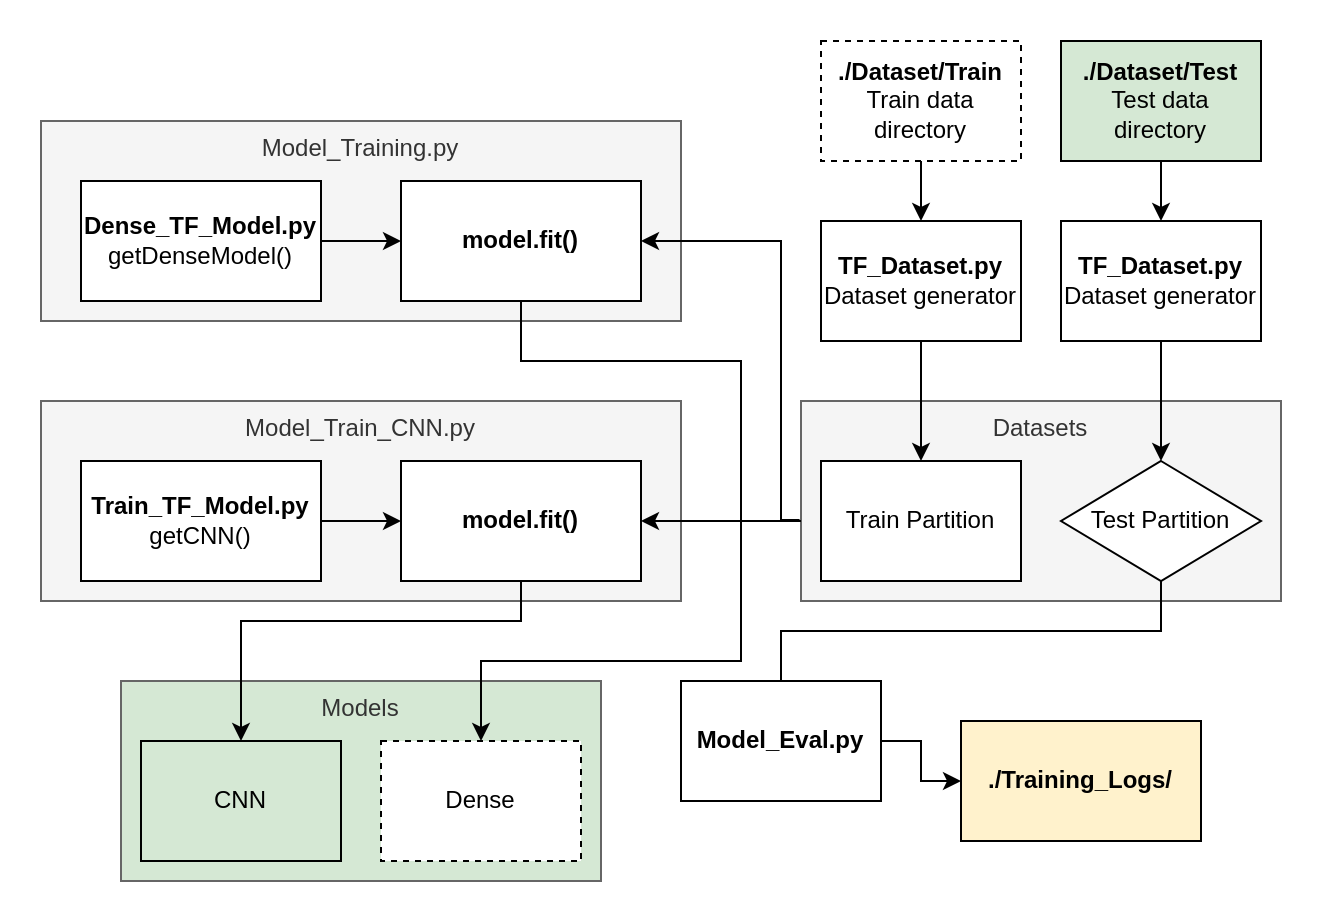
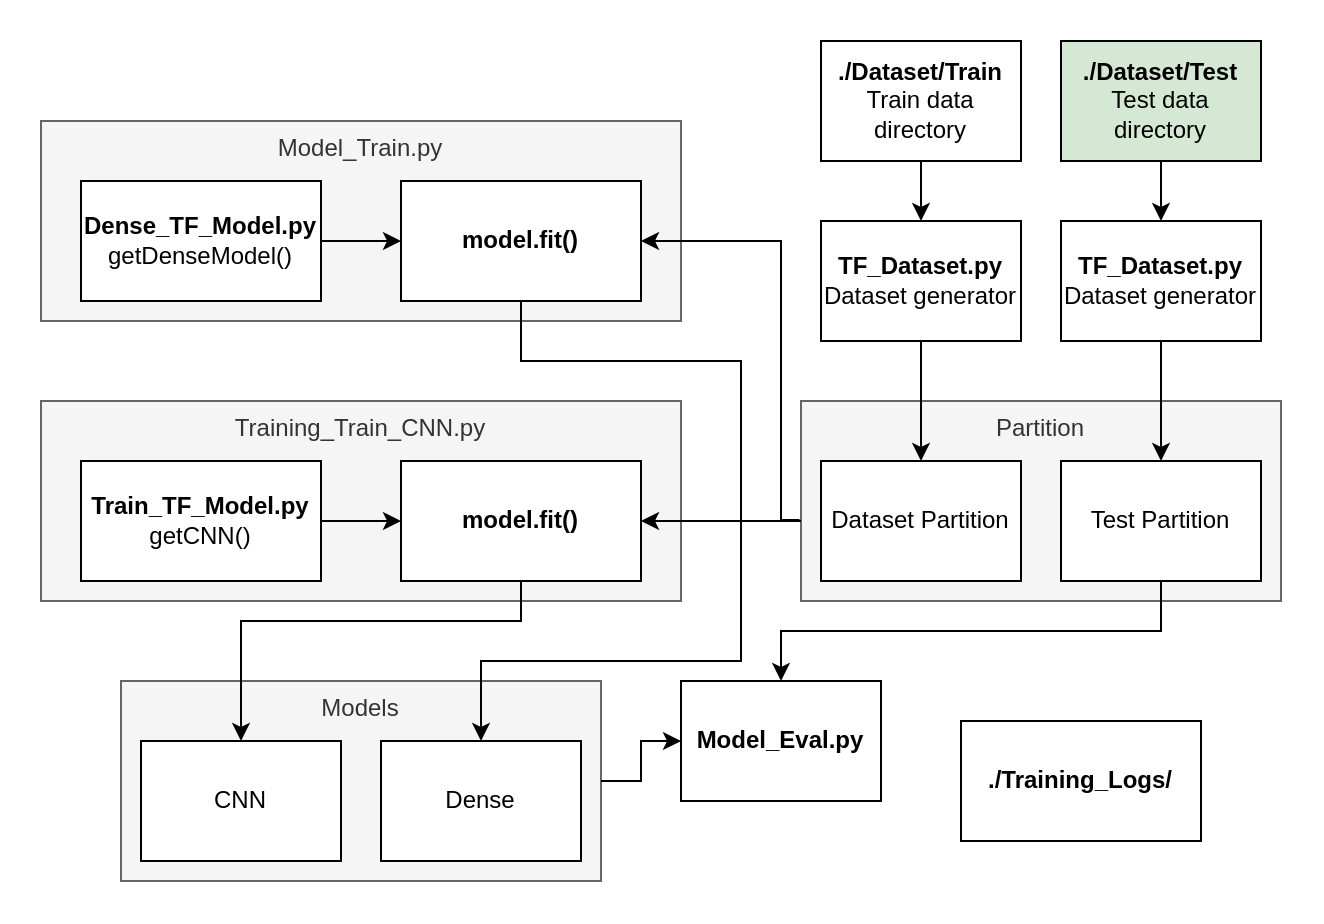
- <mxCell id="7" value="&lt;div&gt;&lt;b&gt;./Dataset/Train&lt;/b&gt;&lt;/div&gt;Train data directory" style="rounded=0;whiteSpace=wrap;html=1;shadow=0;strokeWidth=1;fontSize=12;dashed=1;" vertex="1" parent="2"><mxGeometry x="10" width="100" height="60" as="geometry" /></mxCell>
+ <mxCell id="7" value="&lt;div&gt;&lt;b&gt;./Dataset/Train&lt;/b&gt;&lt;/div&gt;Train data directory" style="rounded=0;whiteSpace=wrap;html=1;shadow=0;strokeWidth=1;fontSize=12;" vertex="1" parent="2"><mxGeometry x="10" width="100" height="60" as="geometry" /></mxCell>
- <mxCell id="16" value="Model_Training.py" style="rounded=0;whiteSpace=wrap;html=1;shadow=0;strokeWidth=1;fontSize=12;fillColor=#f5f5f5;strokeColor=#666666;fontColor=#333333;verticalAlign=top;" vertex="1" parent="15"><mxGeometry width="320" height="100" as="geometry" /></mxCell>
+ <mxCell id="16" value="Model_Train.py" style="rounded=0;whiteSpace=wrap;html=1;shadow=0;strokeWidth=1;fontSize=12;fillColor=#f5f5f5;strokeColor=#666666;fontColor=#333333;verticalAlign=top;" vertex="1" parent="15"><mxGeometry width="320" height="100" as="geometry" /></mxCell>
- <mxCell id="22" value="Model_Train_CNN.py" style="rounded=0;whiteSpace=wrap;html=1;shadow=0;strokeWidth=1;fontSize=12;fillColor=#f5f5f5;strokeColor=#666666;fontColor=#333333;verticalAlign=top;" vertex="1" parent="21"><mxGeometry width="320" height="100" as="geometry" /></mxCell>
+ <mxCell id="22" value="Training_Train_CNN.py" style="rounded=0;whiteSpace=wrap;html=1;shadow=0;strokeWidth=1;fontSize=12;fillColor=#f5f5f5;strokeColor=#666666;fontColor=#333333;verticalAlign=top;" vertex="1" parent="21"><mxGeometry width="320" height="100" as="geometry" /></mxCell>
- <mxCell id="4" value="Datasets" style="rounded=0;whiteSpace=wrap;html=1;shadow=0;strokeWidth=1;fontSize=12;verticalAlign=top;fillColor=#f5f5f5;strokeColor=#666666;fontColor=#333333;" vertex="1" parent="3"><mxGeometry width="240" height="100" as="geometry" /></mxCell>
+ <mxCell id="4" value="Partition" style="rounded=0;whiteSpace=wrap;html=1;shadow=0;strokeWidth=1;fontSize=12;verticalAlign=top;fillColor=#f5f5f5;strokeColor=#666666;fontColor=#333333;" vertex="1" parent="3"><mxGeometry width="240" height="100" as="geometry" /></mxCell>
- <mxCell id="5" value="Train Partition" style="rounded=0;whiteSpace=wrap;html=1;shadow=0;strokeWidth=1;fontSize=12;" vertex="1" parent="3"><mxGeometry x="10" y="30" width="100" height="60" as="geometry" /></mxCell>
+ <mxCell id="5" value="Dataset Partition" style="rounded=0;whiteSpace=wrap;html=1;shadow=0;strokeWidth=1;fontSize=12;" vertex="1" parent="3"><mxGeometry x="10" y="30" width="100" height="60" as="geometry" /></mxCell>
- <mxCell id="6" value="Test Partition" style="rhombus;whiteSpace=wrap;html=1;shadow=0;strokeWidth=1;fontSize=12;" vertex="1" parent="3"><mxGeometry x="130" y="30" width="100" height="60" as="geometry" /></mxCell>
+ <mxCell id="6" value="Test Partition" style="rounded=0;whiteSpace=wrap;html=1;shadow=0;strokeWidth=1;fontSize=12;" vertex="1" parent="3"><mxGeometry x="130" y="30" width="100" height="60" as="geometry" /></mxCell>
- <mxCell id="38" style="edgeStyle=orthogonalEdgeStyle;rounded=0;orthogonalLoop=1;jettySize=auto;html=1;exitX=0.5;exitY=1;exitDx=0;exitDy=0;entryX=0.5;entryY=0;entryDx=0;entryDy=0;strokeWidth=1;fontSize=12;endArrow=none;" edge="1" parent="1" source="6" target="35"><mxGeometry relative="1" as="geometry" /></mxCell>
+ <mxCell id="38" style="edgeStyle=orthogonalEdgeStyle;rounded=0;orthogonalLoop=1;jettySize=auto;html=1;exitX=0.5;exitY=1;exitDx=0;exitDy=0;entryX=0.5;entryY=0;entryDx=0;entryDy=0;strokeWidth=1;fontSize=12;" edge="1" parent="1" source="6" target="35"><mxGeometry relative="1" as="geometry" /></mxCell>
- <mxCell id="34" style="edgeStyle=orthogonalEdgeStyle;rounded=0;orthogonalLoop=1;jettySize=auto;html=1;exitX=1;exitY=0.5;exitDx=0;exitDy=0;entryX=0;entryY=0.5;entryDx=0;entryDy=0;strokeWidth=1;fontSize=12;" edge="1" parent="1" source="35" target="37"><mxGeometry relative="1" as="geometry" /></mxCell>
+ <mxCell id="36" style="edgeStyle=orthogonalEdgeStyle;rounded=0;orthogonalLoop=1;jettySize=auto;html=1;exitX=1;exitY=0.5;exitDx=0;exitDy=0;entryX=0;entryY=0.5;entryDx=0;entryDy=0;strokeWidth=1;fontSize=12;" edge="1" parent="1" source="29" target="35"><mxGeometry relative="1" as="geometry" /></mxCell>
- <mxCell id="29" value="Models" style="rounded=0;whiteSpace=wrap;html=1;shadow=0;strokeWidth=1;fontSize=12;verticalAlign=top;fillColor=#d5e8d4;strokeColor=#666666;fontColor=#333333;" vertex="1" parent="28"><mxGeometry width="240" height="100" as="geometry" /></mxCell>
+ <mxCell id="29" value="Models" style="rounded=0;whiteSpace=wrap;html=1;shadow=0;strokeWidth=1;fontSize=12;verticalAlign=top;fillColor=#f5f5f5;strokeColor=#666666;fontColor=#333333;" vertex="1" parent="28"><mxGeometry width="240" height="100" as="geometry" /></mxCell>
- <mxCell id="37" value="&lt;b&gt;./Training_Logs/&lt;/b&gt;" style="rounded=0;whiteSpace=wrap;html=1;shadow=0;strokeWidth=1;fontSize=12;fillColor=#fff2cc;" vertex="1" parent="1"><mxGeometry x="480" y="360" width="120" height="60" as="geometry" /></mxCell>
+ <mxCell id="37" value="&lt;b&gt;./Training_Logs/&lt;/b&gt;" style="rounded=0;whiteSpace=wrap;html=1;shadow=0;strokeWidth=1;fontSize=12;" vertex="1" parent="1"><mxGeometry x="480" y="360" width="120" height="60" as="geometry" /></mxCell>
- <mxCell id="31" value="CNN" style="rounded=0;whiteSpace=wrap;html=1;shadow=0;strokeWidth=1;fontSize=12;fillColor=#d5e8d4;" vertex="1" parent="28"><mxGeometry x="10" y="30" width="100" height="60" as="geometry" /></mxCell>
+ <mxCell id="31" value="CNN" style="rounded=0;whiteSpace=wrap;html=1;shadow=0;strokeWidth=1;fontSize=12;" vertex="1" parent="28"><mxGeometry x="10" y="30" width="100" height="60" as="geometry" /></mxCell>
- <mxCell id="30" value="Dense" style="rounded=0;whiteSpace=wrap;html=1;shadow=0;strokeWidth=1;fontSize=12;dashed=1;" vertex="1" parent="28"><mxGeometry x="130" y="30" width="100" height="60" as="geometry" /></mxCell>
+ <mxCell id="30" value="Dense" style="rounded=0;whiteSpace=wrap;html=1;shadow=0;strokeWidth=1;fontSize=12;" vertex="1" parent="28"><mxGeometry x="130" y="30" width="100" height="60" as="geometry" /></mxCell>
